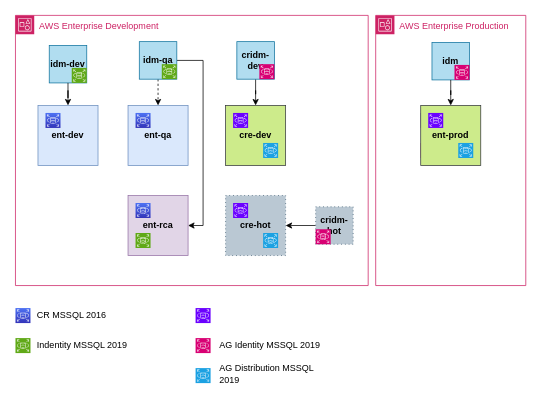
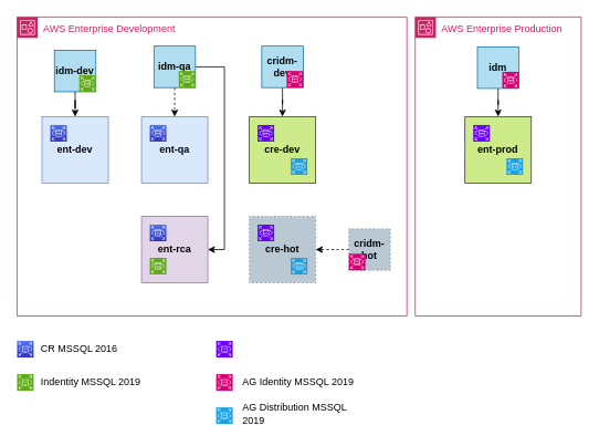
- <mxCell id="20" style="edgeStyle=orthogonalEdgeStyle;rounded=0;orthogonalLoop=1;jettySize=auto;html=1;fontStyle=1" parent="1" source="24" target="5" edge="1"><mxGeometry relative="1" as="geometry" /></mxCell>
+ <mxCell id="20" style="edgeStyle=orthogonalEdgeStyle;rounded=0;orthogonalLoop=1;jettySize=auto;html=1;fontStyle=1;dashed=1;" parent="1" source="24" target="5" edge="1"><mxGeometry relative="1" as="geometry" /></mxCell>
